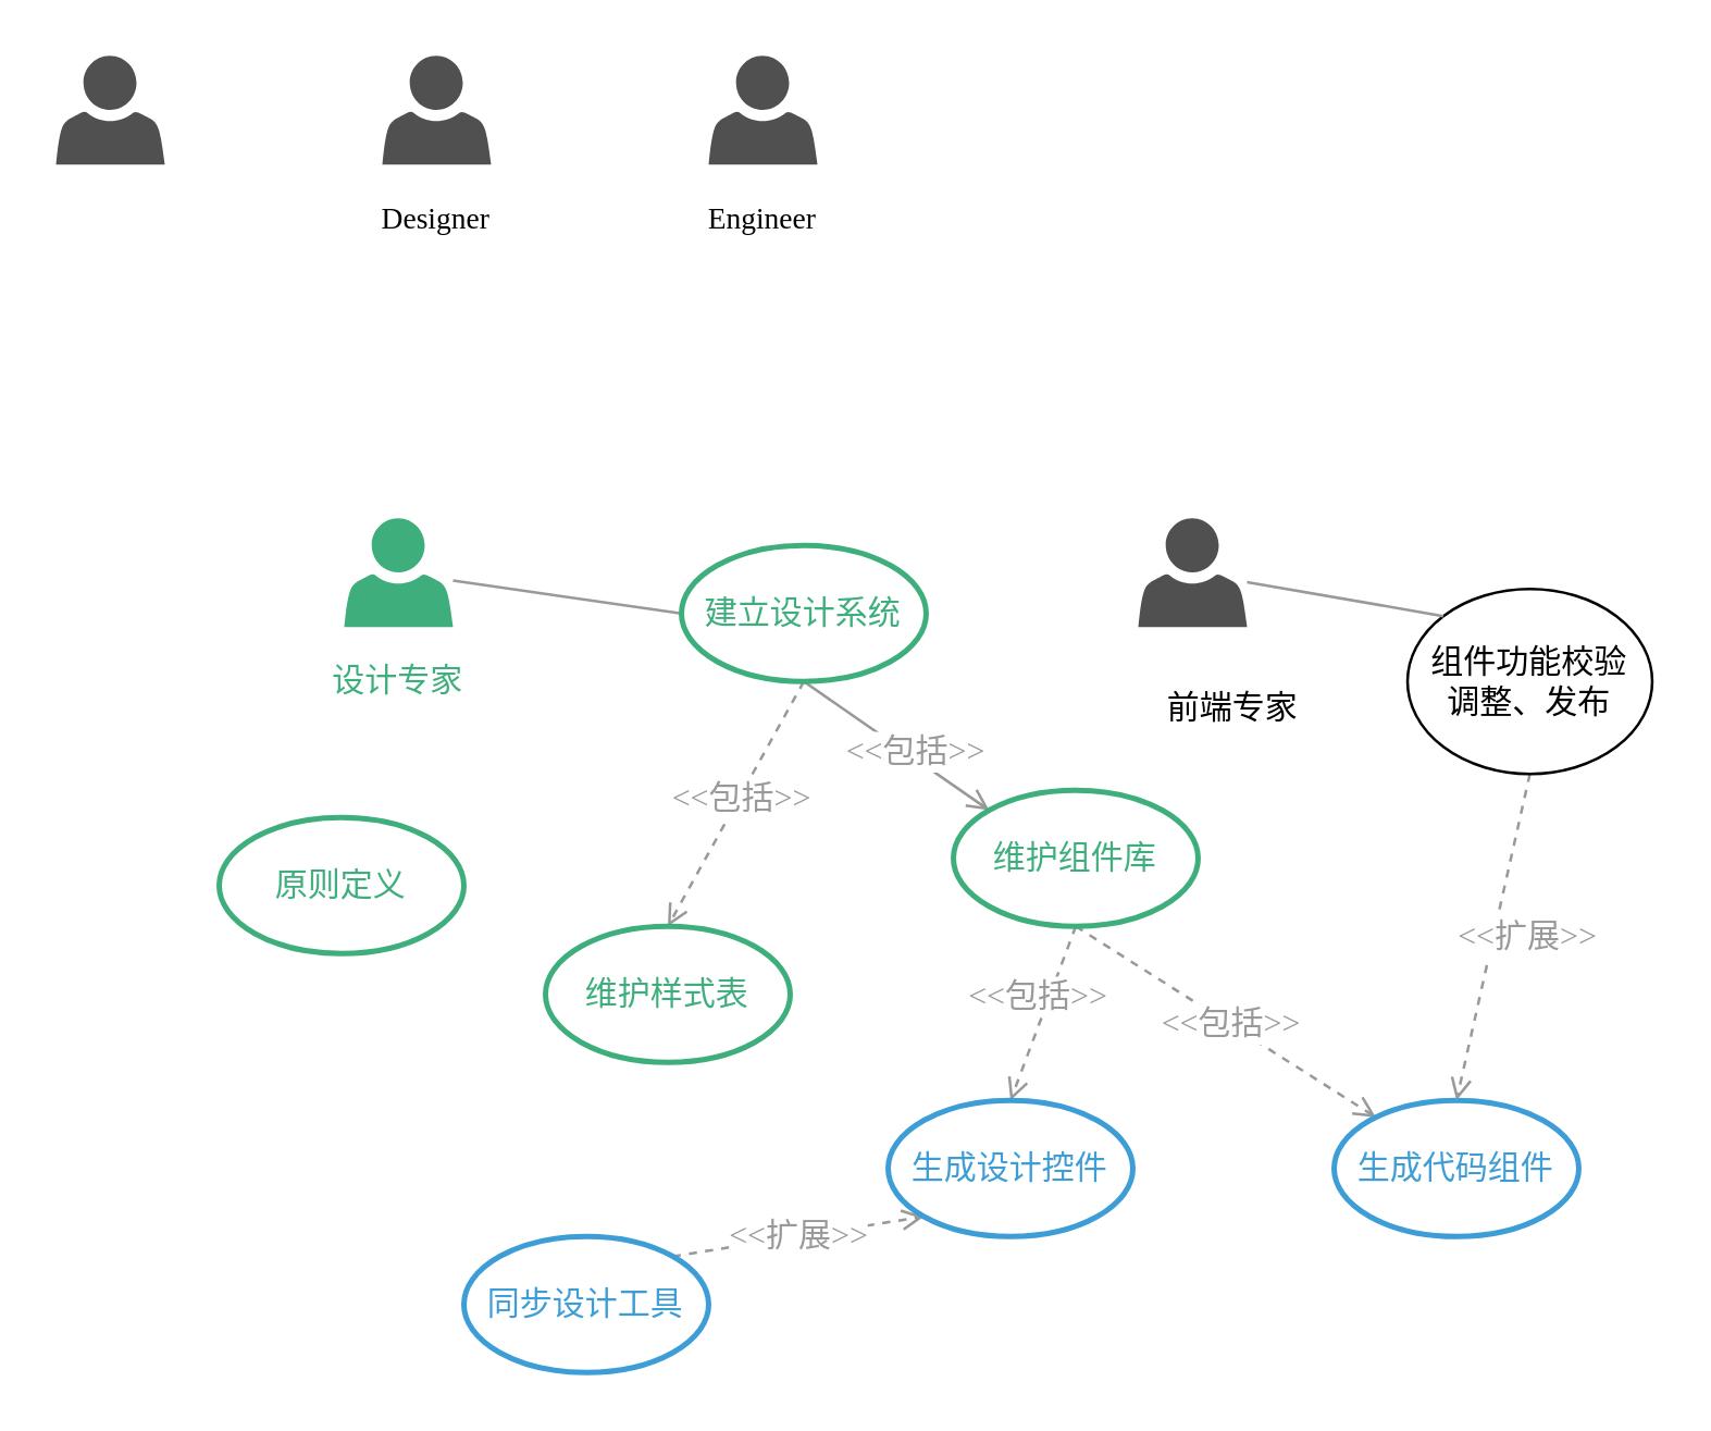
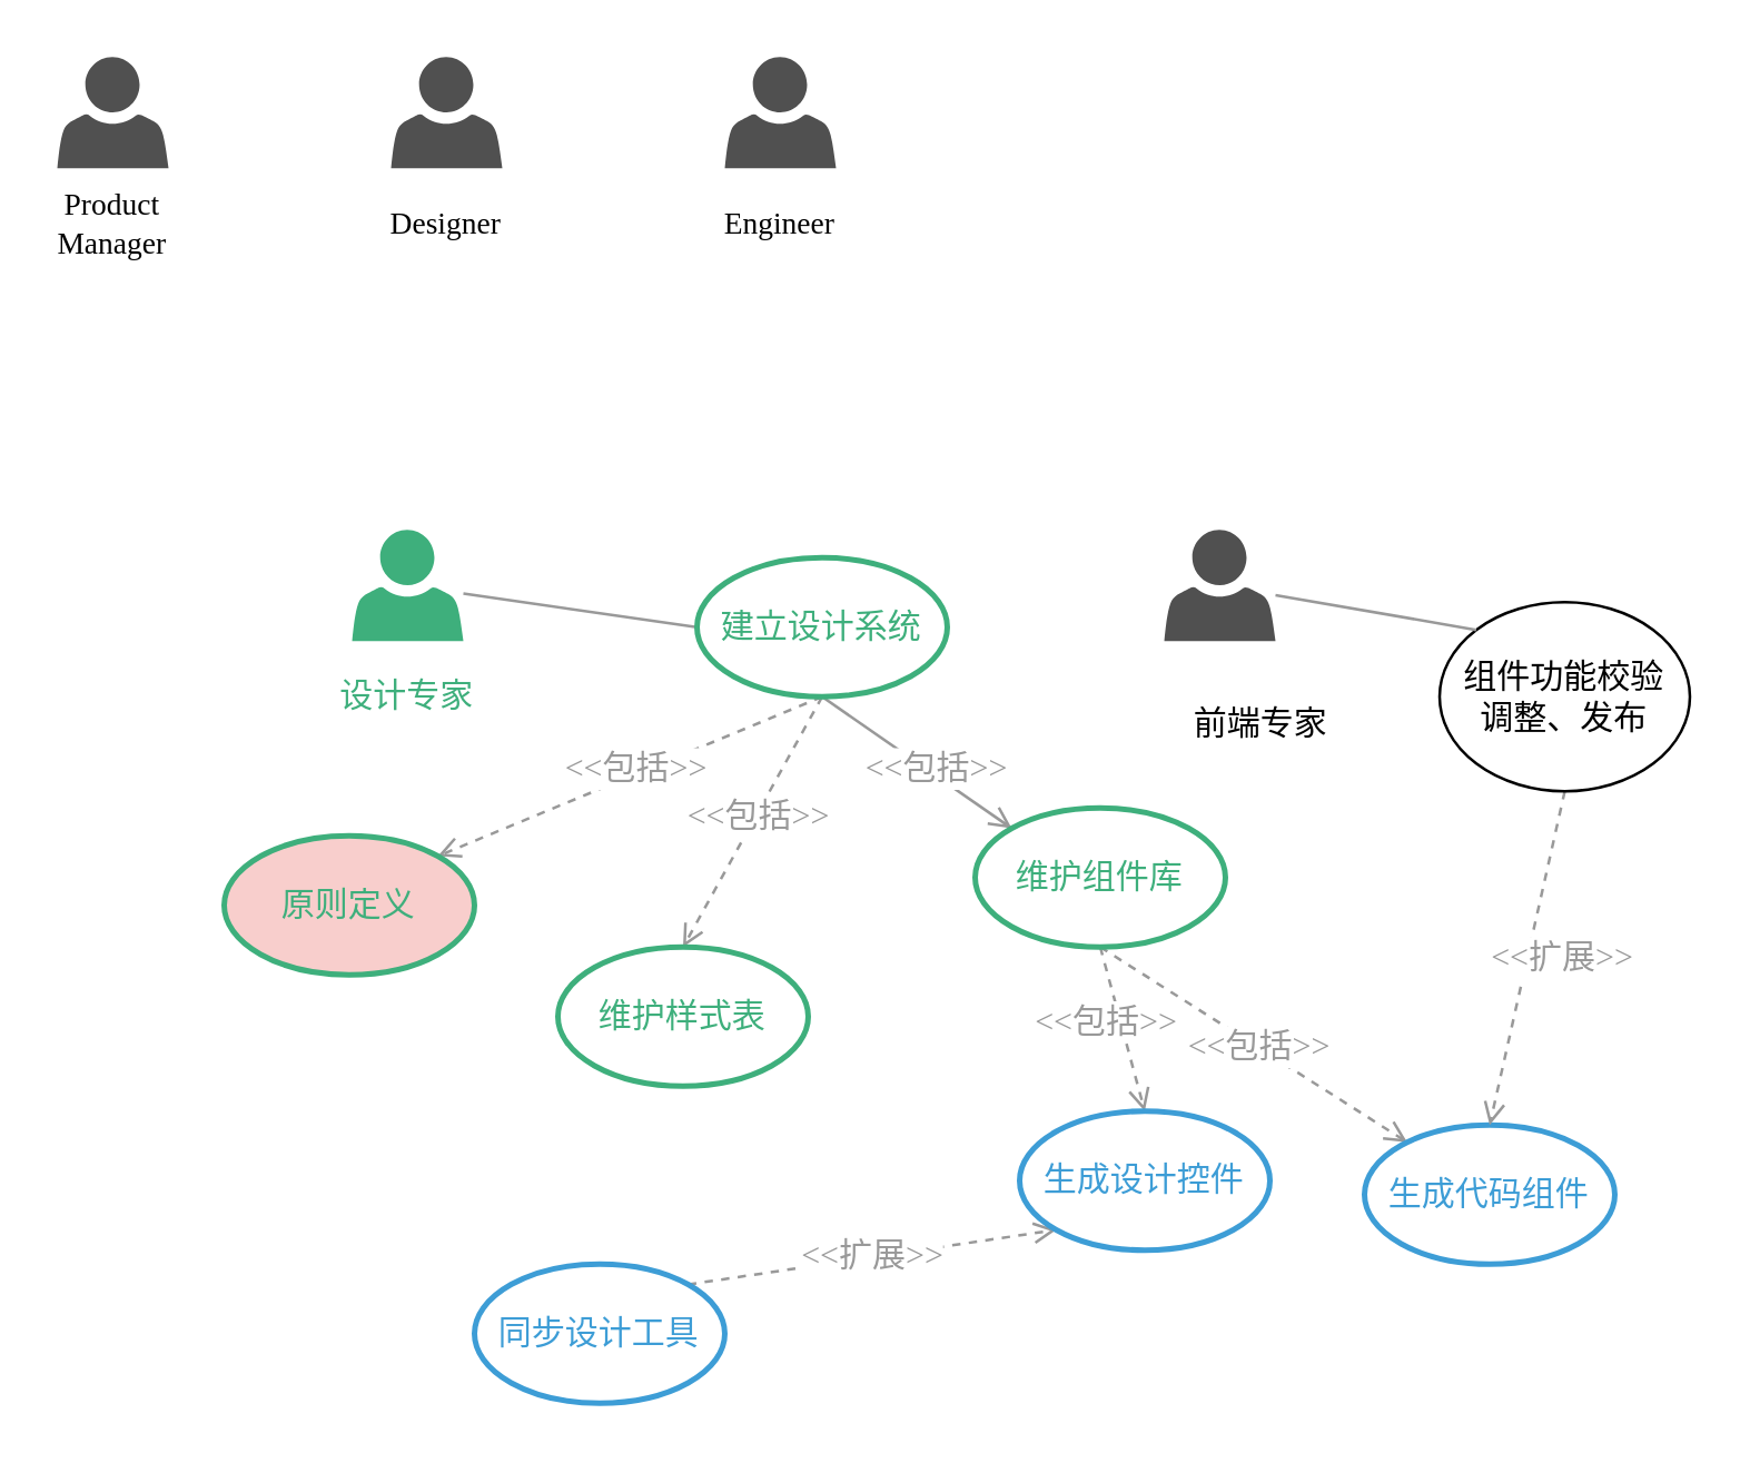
+ <mxCell id="3" value="Product Manager" style="text;html=1;strokeColor=none;fillColor=none;align=center;verticalAlign=middle;whiteSpace=wrap;rounded=0;fontFamily=Verdana;fontSize=11;" vertex="1" parent="1"><mxGeometry x="20" y="60" width="40" height="40" as="geometry" /></mxCell>
+ <mxCell id="11" style="rounded=0;orthogonalLoop=1;jettySize=auto;html=1;exitX=0.5;exitY=1;exitDx=0;exitDy=0;entryX=1;entryY=0;entryDx=0;entryDy=0;dashed=1;endArrow=open;endFill=0;fontFamily=PingFangSC;fontSize=12;strokeColor=#999999;" edge="1" parent="1" source="17" target="24"><mxGeometry relative="1" as="geometry" /></mxCell>
+ <mxCell id="12" value="&amp;lt;&amp;lt;包括&amp;gt;&amp;gt;" style="text;html=1;align=center;verticalAlign=middle;resizable=0;points=[];;labelBackgroundColor=#ffffff;fontSize=12;fontFamily=PingFangSC;fontColor=#999999;" vertex="1" connectable="0" parent="11"><mxGeometry x="-0.039" y="-2" relative="1" as="geometry"><mxPoint as="offset" /></mxGeometry></mxCell>
- <mxCell id="24" value="原则定义" style="ellipse;whiteSpace=wrap;html=1;fontFamily=PingFangSC;fontSize=12;fontColor=#3EAF7C;strokeColor=#3EAF7C;strokeWidth=2;" vertex="1" parent="1"><mxGeometry x="80" y="300" width="90" height="50" as="geometry" /></mxCell>
+ <mxCell id="24" value="原则定义" style="ellipse;whiteSpace=wrap;html=1;fontFamily=PingFangSC;fontSize=12;fontColor=#3EAF7C;strokeColor=#3EAF7C;strokeWidth=2;fillColor=#f8cecc;" vertex="1" parent="1"><mxGeometry x="80" y="300" width="90" height="50" as="geometry" /></mxCell>
- <mxCell id="27" value="生成设计控件" style="ellipse;whiteSpace=wrap;html=1;fontFamily=PingFangSC;fontSize=12;strokeColor=#3D9DD6;fontColor=#3D9DD6;strokeWidth=2;" vertex="1" parent="1"><mxGeometry x="326" y="404" width="90" height="50" as="geometry" /></mxCell>
+ <mxCell id="27" value="生成设计控件" style="ellipse;whiteSpace=wrap;html=1;fontFamily=PingFangSC;fontSize=12;strokeColor=#3D9DD6;fontColor=#3D9DD6;strokeWidth=2;" vertex="1" parent="1"><mxGeometry x="366" y="399" width="90" height="50" as="geometry" /></mxCell>
